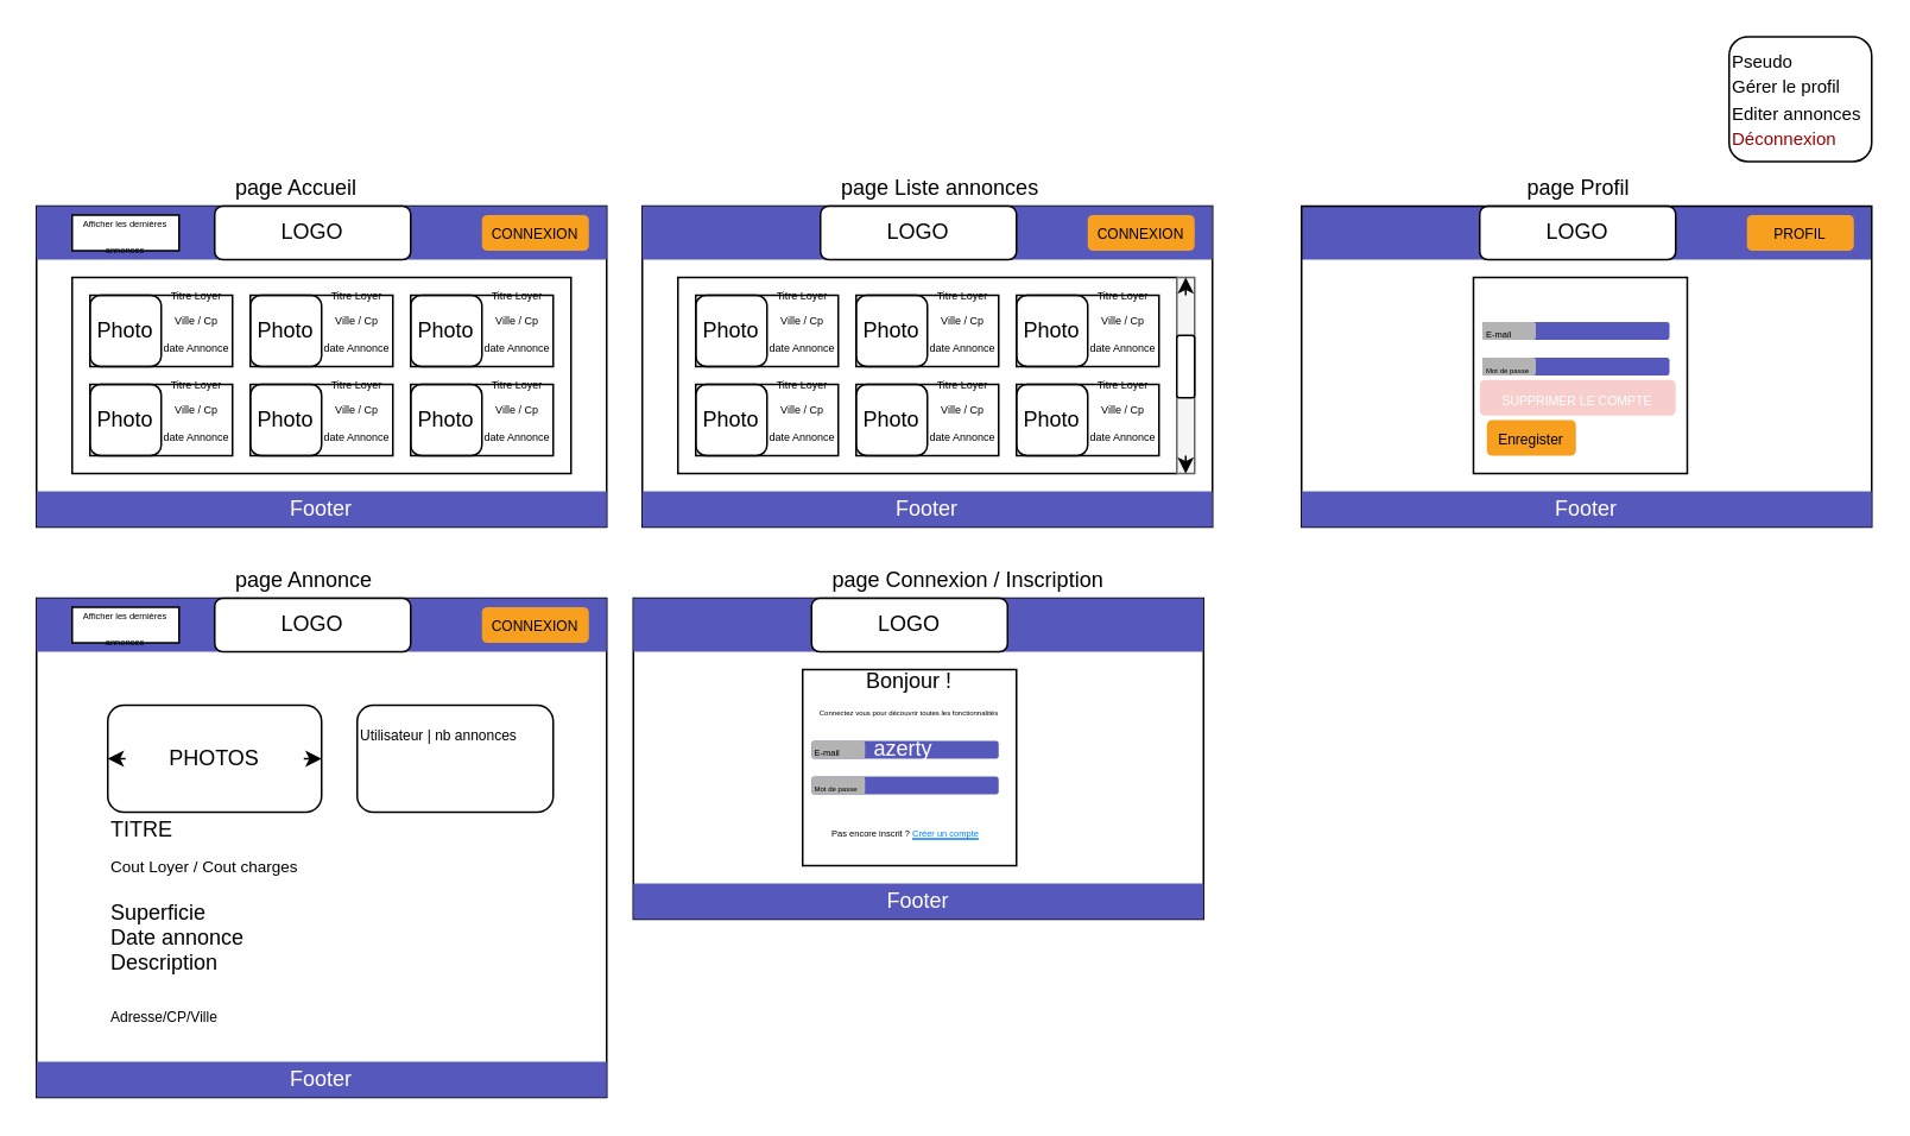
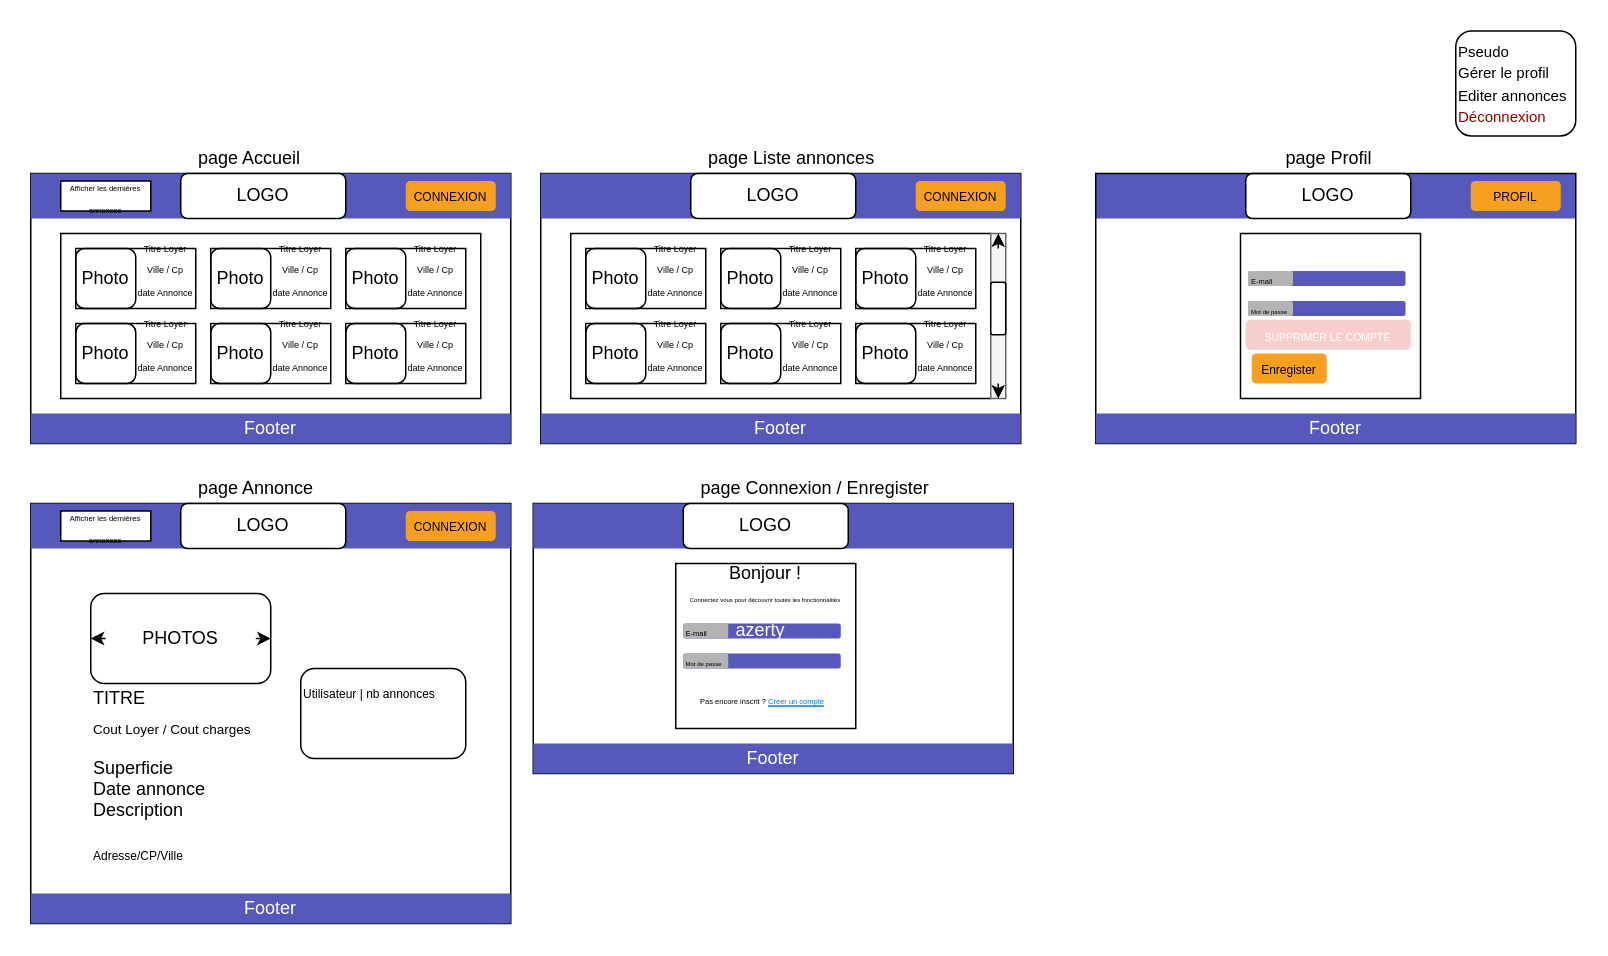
- <mxCell id="84" value="page Connexion / Inscription" style="text;html=1;resizable=0;points=[];autosize=1;align=left;verticalAlign=top;spacingTop=-4;" parent="1" vertex="1"><mxGeometry x="465" y="315" width="170" height="10" as="geometry" /></mxCell>
+ <mxCell id="84" value="page Connexion / Enregister" style="text;html=1;resizable=0;points=[];autosize=1;align=left;verticalAlign=top;spacingTop=-4;" parent="1" vertex="1"><mxGeometry x="465" y="315" width="170" height="10" as="geometry" /></mxCell>
- <mxCell id="82" value="&lt;font style=&quot;font-size: 8px&quot;&gt;Utilisateur | nb annonces&lt;br&gt;&lt;br&gt;&lt;br&gt;&lt;/font&gt;" style="rounded=1;whiteSpace=wrap;html=1;fillColor=none;align=left;" parent="1" vertex="1"><mxGeometry x="200" y="395" width="110" height="60" as="geometry" /></mxCell>
+ <mxCell id="82" value="&lt;font style=&quot;font-size: 8px&quot;&gt;Utilisateur | nb annonces&lt;br&gt;&lt;br&gt;&lt;br&gt;&lt;/font&gt;" style="rounded=1;whiteSpace=wrap;html=1;fillColor=none;align=left;" parent="1" vertex="1"><mxGeometry x="200" y="445" width="110" height="60" as="geometry" /></mxCell>
